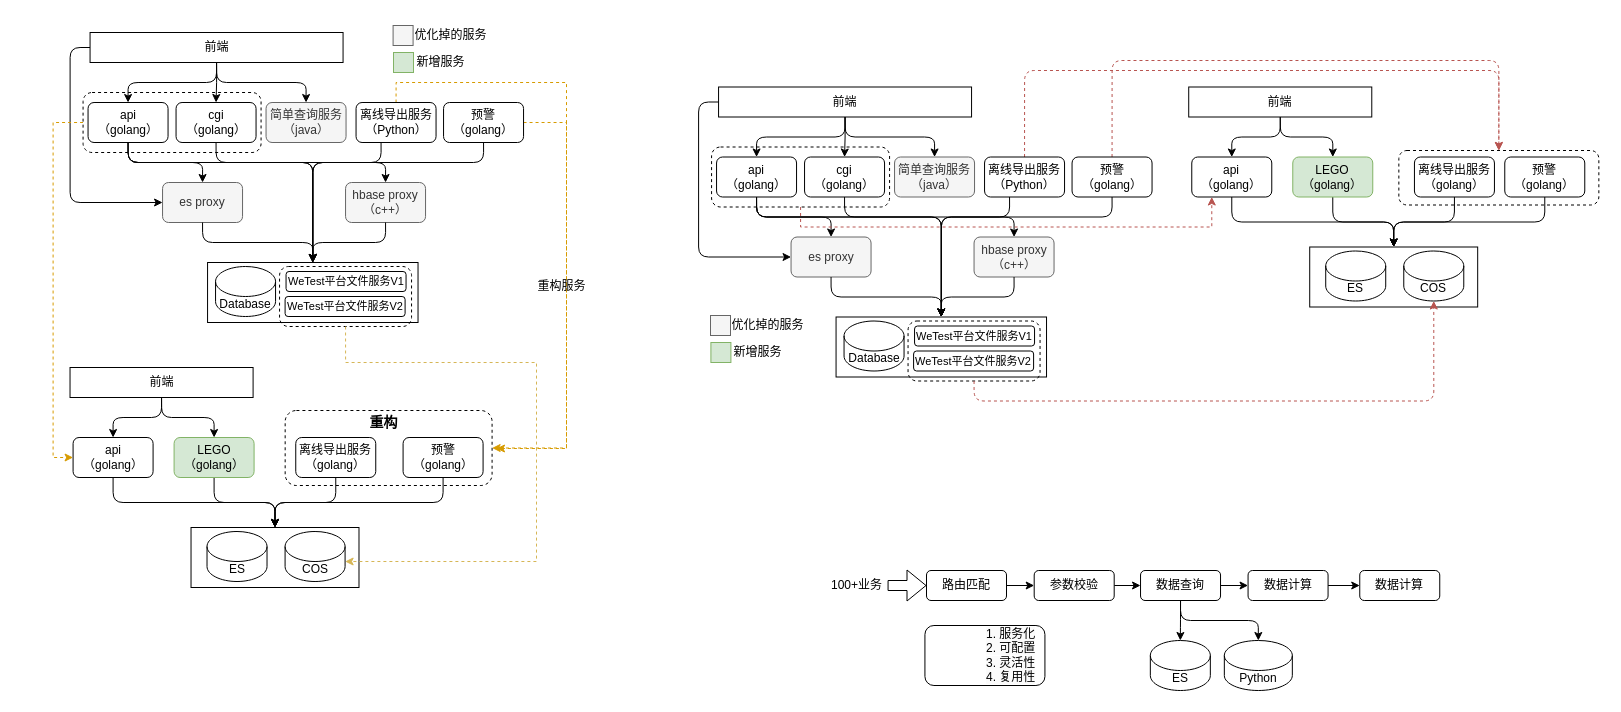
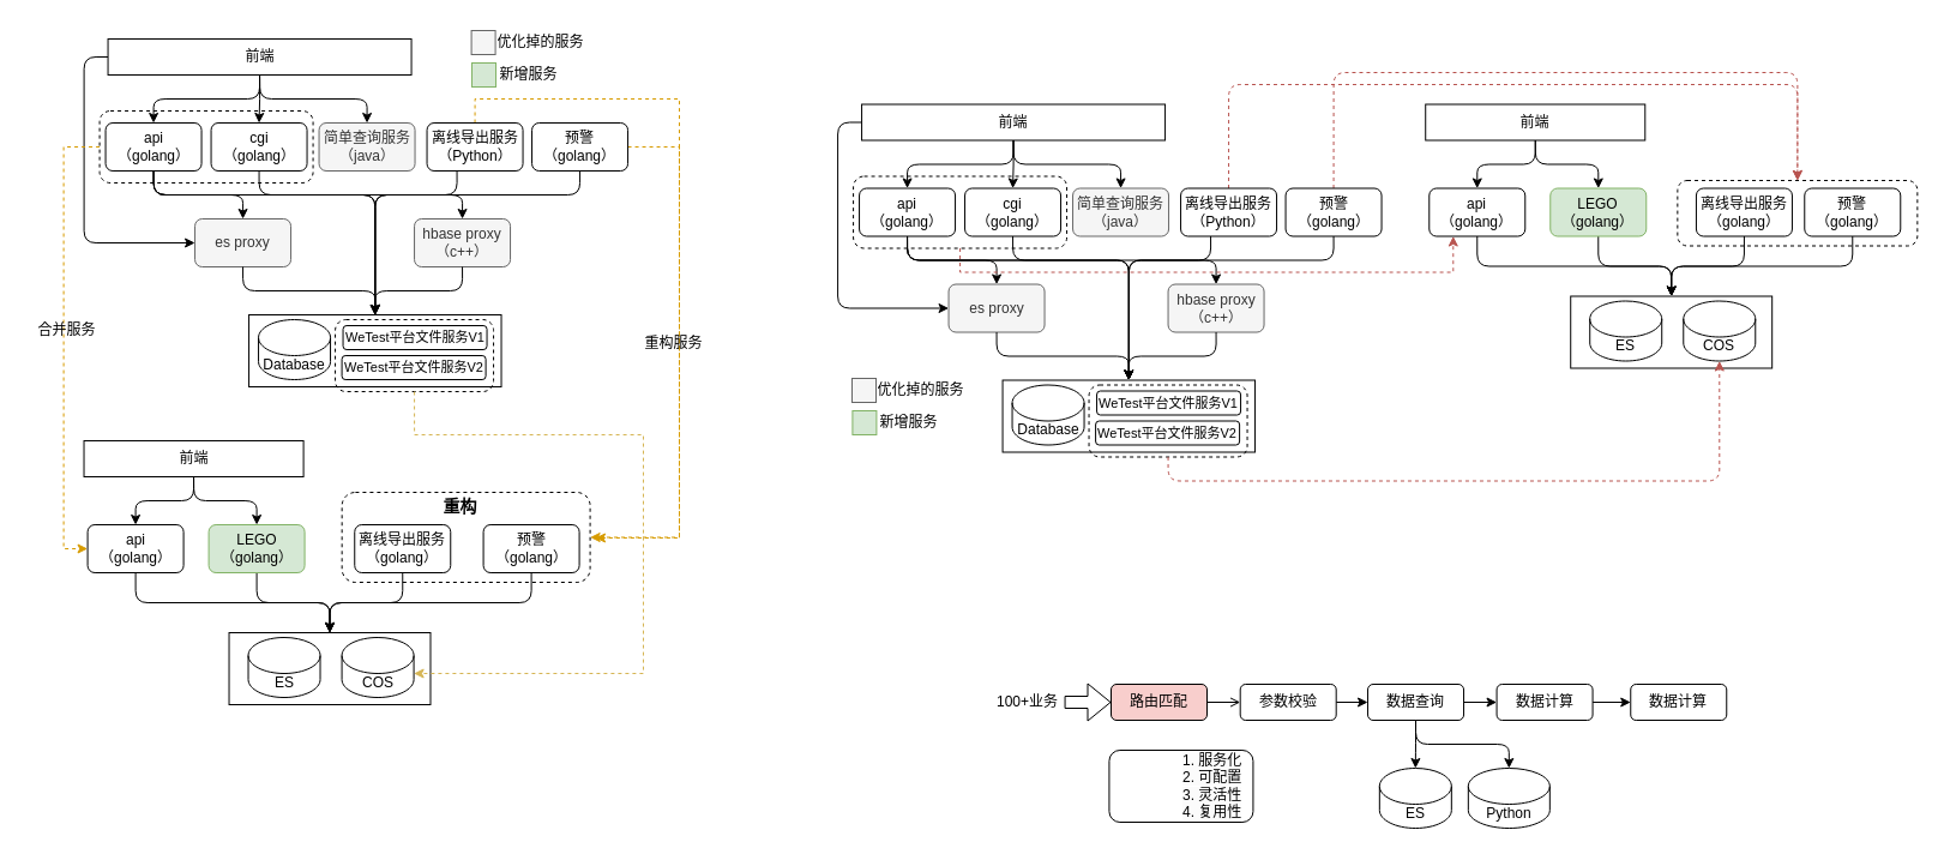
+ <mxCell id="97" value="合并服务" style="text;html=1;align=center;verticalAlign=middle;resizable=0;points=[];autosize=1;strokeColor=none;fillColor=none;" vertex="1" parent="1"><mxGeometry x="20" y="260" width="70" height="30" as="geometry" /></mxCell>
- <mxCell id="111" value="路由匹配" style="rounded=1;whiteSpace=wrap;html=1;" vertex="1" parent="1"><mxGeometry x="926" y="570" width="80" height="30" as="geometry" /></mxCell>
+ <mxCell id="111" value="路由匹配" style="rounded=1;whiteSpace=wrap;html=1;fillColor=#f8cecc;" vertex="1" parent="1"><mxGeometry x="926" y="570" width="80" height="30" as="geometry" /></mxCell>
- <mxCell id="110" style="edgeStyle=orthogonalEdgeStyle;rounded=0;orthogonalLoop=1;jettySize=auto;html=1;exitX=1;exitY=0.5;exitDx=0;exitDy=0;entryX=0;entryY=0.5;entryDx=0;entryDy=0;" edge="1" parent="1" source="111" target="113"><mxGeometry relative="1" as="geometry" /></mxCell>
+ <mxCell id="110" style="edgeStyle=orthogonalEdgeStyle;rounded=0;orthogonalLoop=1;jettySize=auto;html=1;exitX=1;exitY=0.5;exitDx=0;exitDy=0;entryX=0;entryY=0.5;entryDx=0;entryDy=0;endArrow=open;" edge="1" parent="1" source="111" target="113"><mxGeometry relative="1" as="geometry" /></mxCell>
